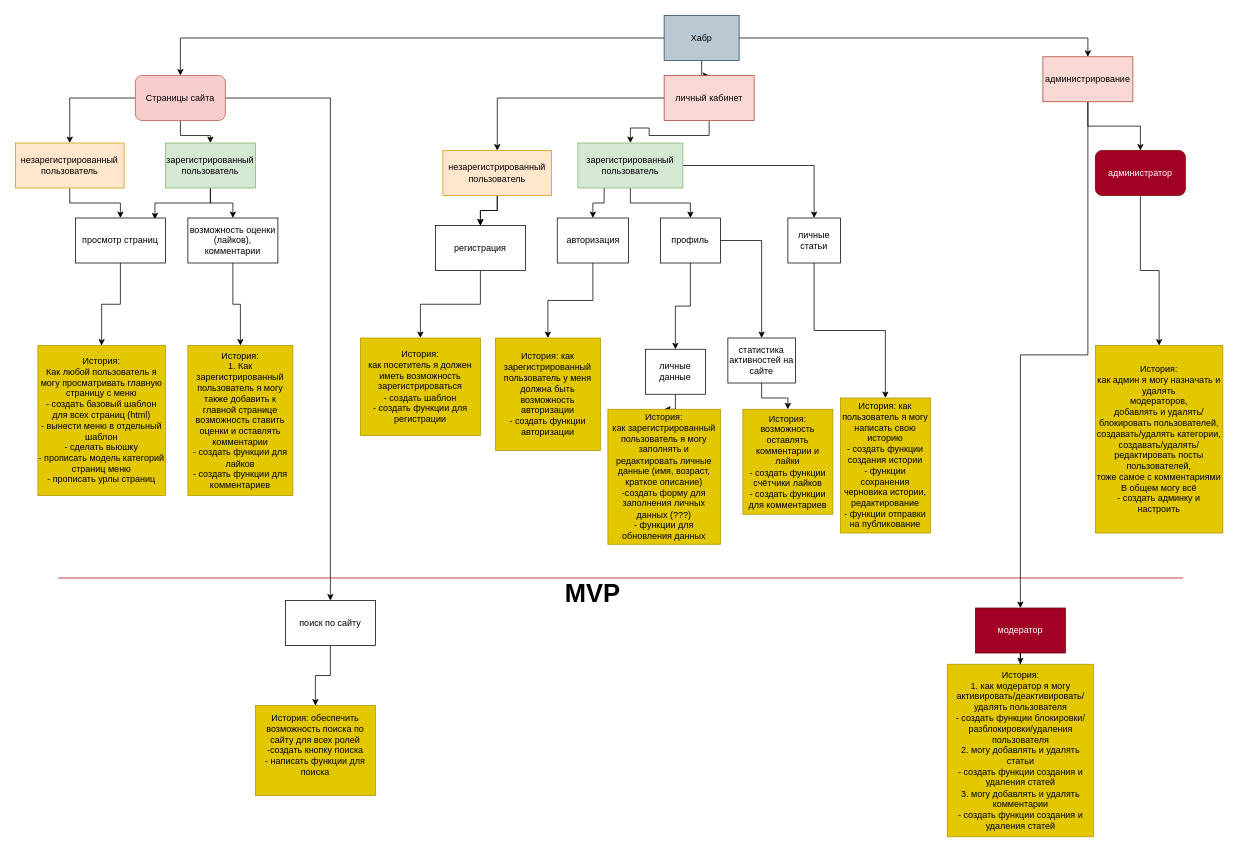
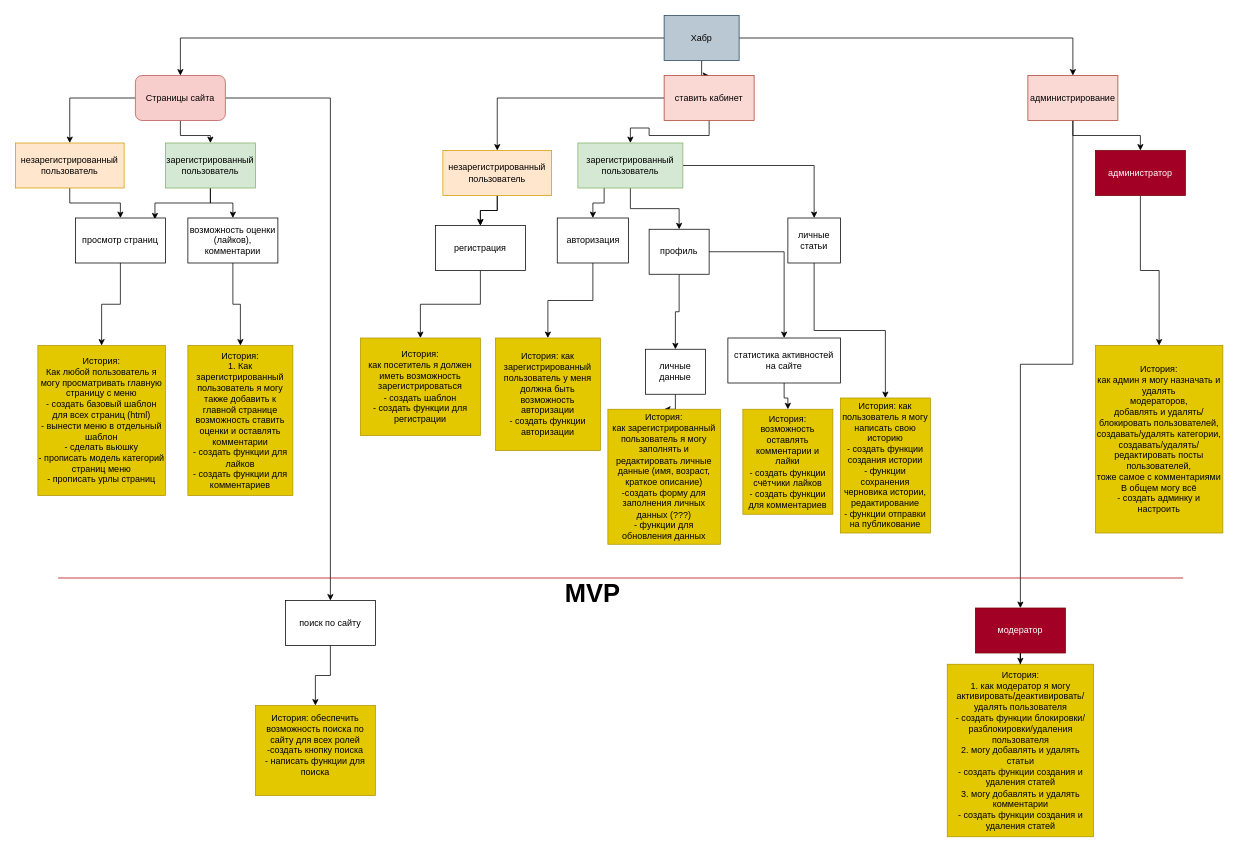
- <mxCell id="16" value="администрирование" style="rounded=0;whiteSpace=wrap;html=1;fillColor=#fad9d5;strokeColor=#ae4132;" parent="1" vertex="1"><mxGeometry x="1390" y="75" width="120" height="60" as="geometry" /></mxCell>
+ <mxCell id="16" value="администрирование" style="rounded=0;whiteSpace=wrap;html=1;fillColor=#fad9d5;strokeColor=#ae4132;" parent="1" vertex="1"><mxGeometry x="1370" y="100" width="120" height="60" as="geometry" /></mxCell>
- <mxCell id="13" value="личный кабинет" style="rounded=0;whiteSpace=wrap;html=1;fillColor=#fad9d5;strokeColor=#ae4132;" parent="1" vertex="1"><mxGeometry x="885" y="100" width="120" height="60" as="geometry" /></mxCell>
+ <mxCell id="13" value="ставить кабинет" style="rounded=0;whiteSpace=wrap;html=1;fillColor=#fad9d5;strokeColor=#ae4132;" parent="1" vertex="1"><mxGeometry x="885" y="100" width="120" height="60" as="geometry" /></mxCell>
- <mxCell id="27" value="администратор" style="whiteSpace=wrap;html=1;fillColor=#a20025;strokeColor=#6F0000;fontColor=#ffffff;rounded=1;" parent="1" vertex="1"><mxGeometry x="1460" y="200" width="120" height="60" as="geometry" /></mxCell>
+ <mxCell id="27" value="администратор" style="rounded=0;whiteSpace=wrap;html=1;fillColor=#a20025;strokeColor=#6F0000;fontColor=#ffffff;" parent="1" vertex="1"><mxGeometry x="1460" y="200" width="120" height="60" as="geometry" /></mxCell>
- <mxCell id="40" value="профиль" style="whiteSpace=wrap;html=1;rounded=0;" parent="1" vertex="1"><mxGeometry x="880" y="290" width="80" height="60" as="geometry" /></mxCell>
+ <mxCell id="40" value="профиль" style="whiteSpace=wrap;html=1;rounded=0;" parent="1" vertex="1"><mxGeometry x="865" y="305" width="80" height="60" as="geometry" /></mxCell>
- <mxCell id="58" value="статистика активностей на сайте" style="rounded=0;whiteSpace=wrap;html=1;" parent="1" vertex="1"><mxGeometry x="970" y="450" width="90" height="60" as="geometry" /></mxCell>
+ <mxCell id="58" value="статистика активностей на сайте" style="rounded=0;whiteSpace=wrap;html=1;" parent="1" vertex="1"><mxGeometry x="970" y="450" width="150" height="60" as="geometry" /></mxCell>
